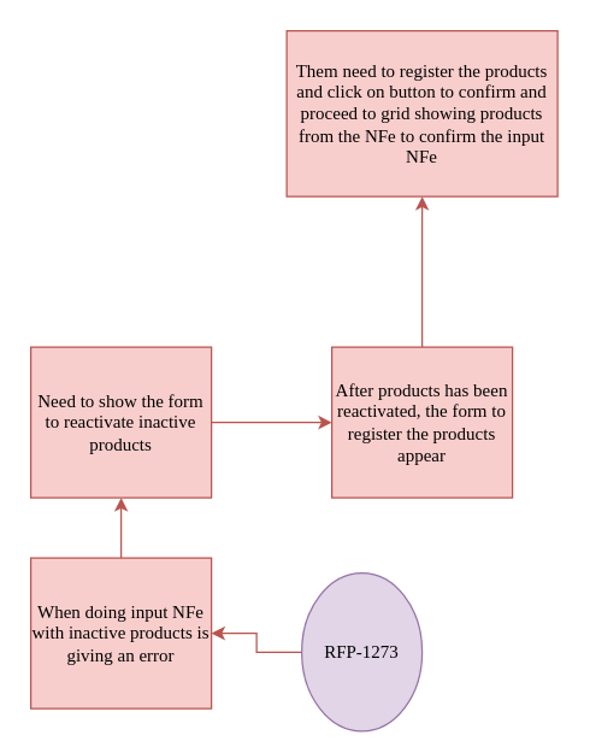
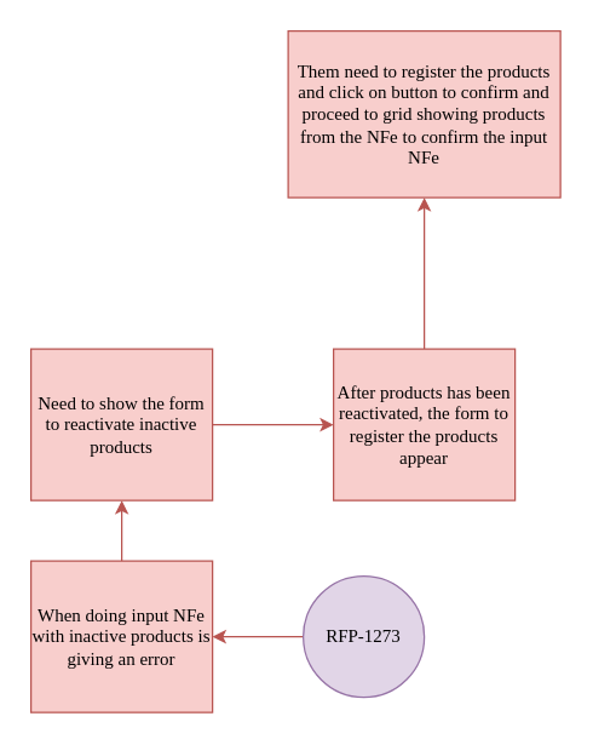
- <mxCell id="3" value="RFP-1273" style="ellipse;whiteSpace=wrap;html=1;aspect=fixed;fillColor=#e1d5e7;strokeColor=#9673a6;fontFamily=Lucida Console;" vertex="1" parent="1"><mxGeometry x="200" y="380" width="80" height="105" as="geometry" /></mxCell>
+ <mxCell id="3" value="RFP-1273" style="ellipse;whiteSpace=wrap;html=1;aspect=fixed;fillColor=#e1d5e7;strokeColor=#9673a6;fontFamily=Lucida Console;" vertex="1" parent="1"><mxGeometry x="200" y="380" width="80" height="80" as="geometry" /></mxCell>
